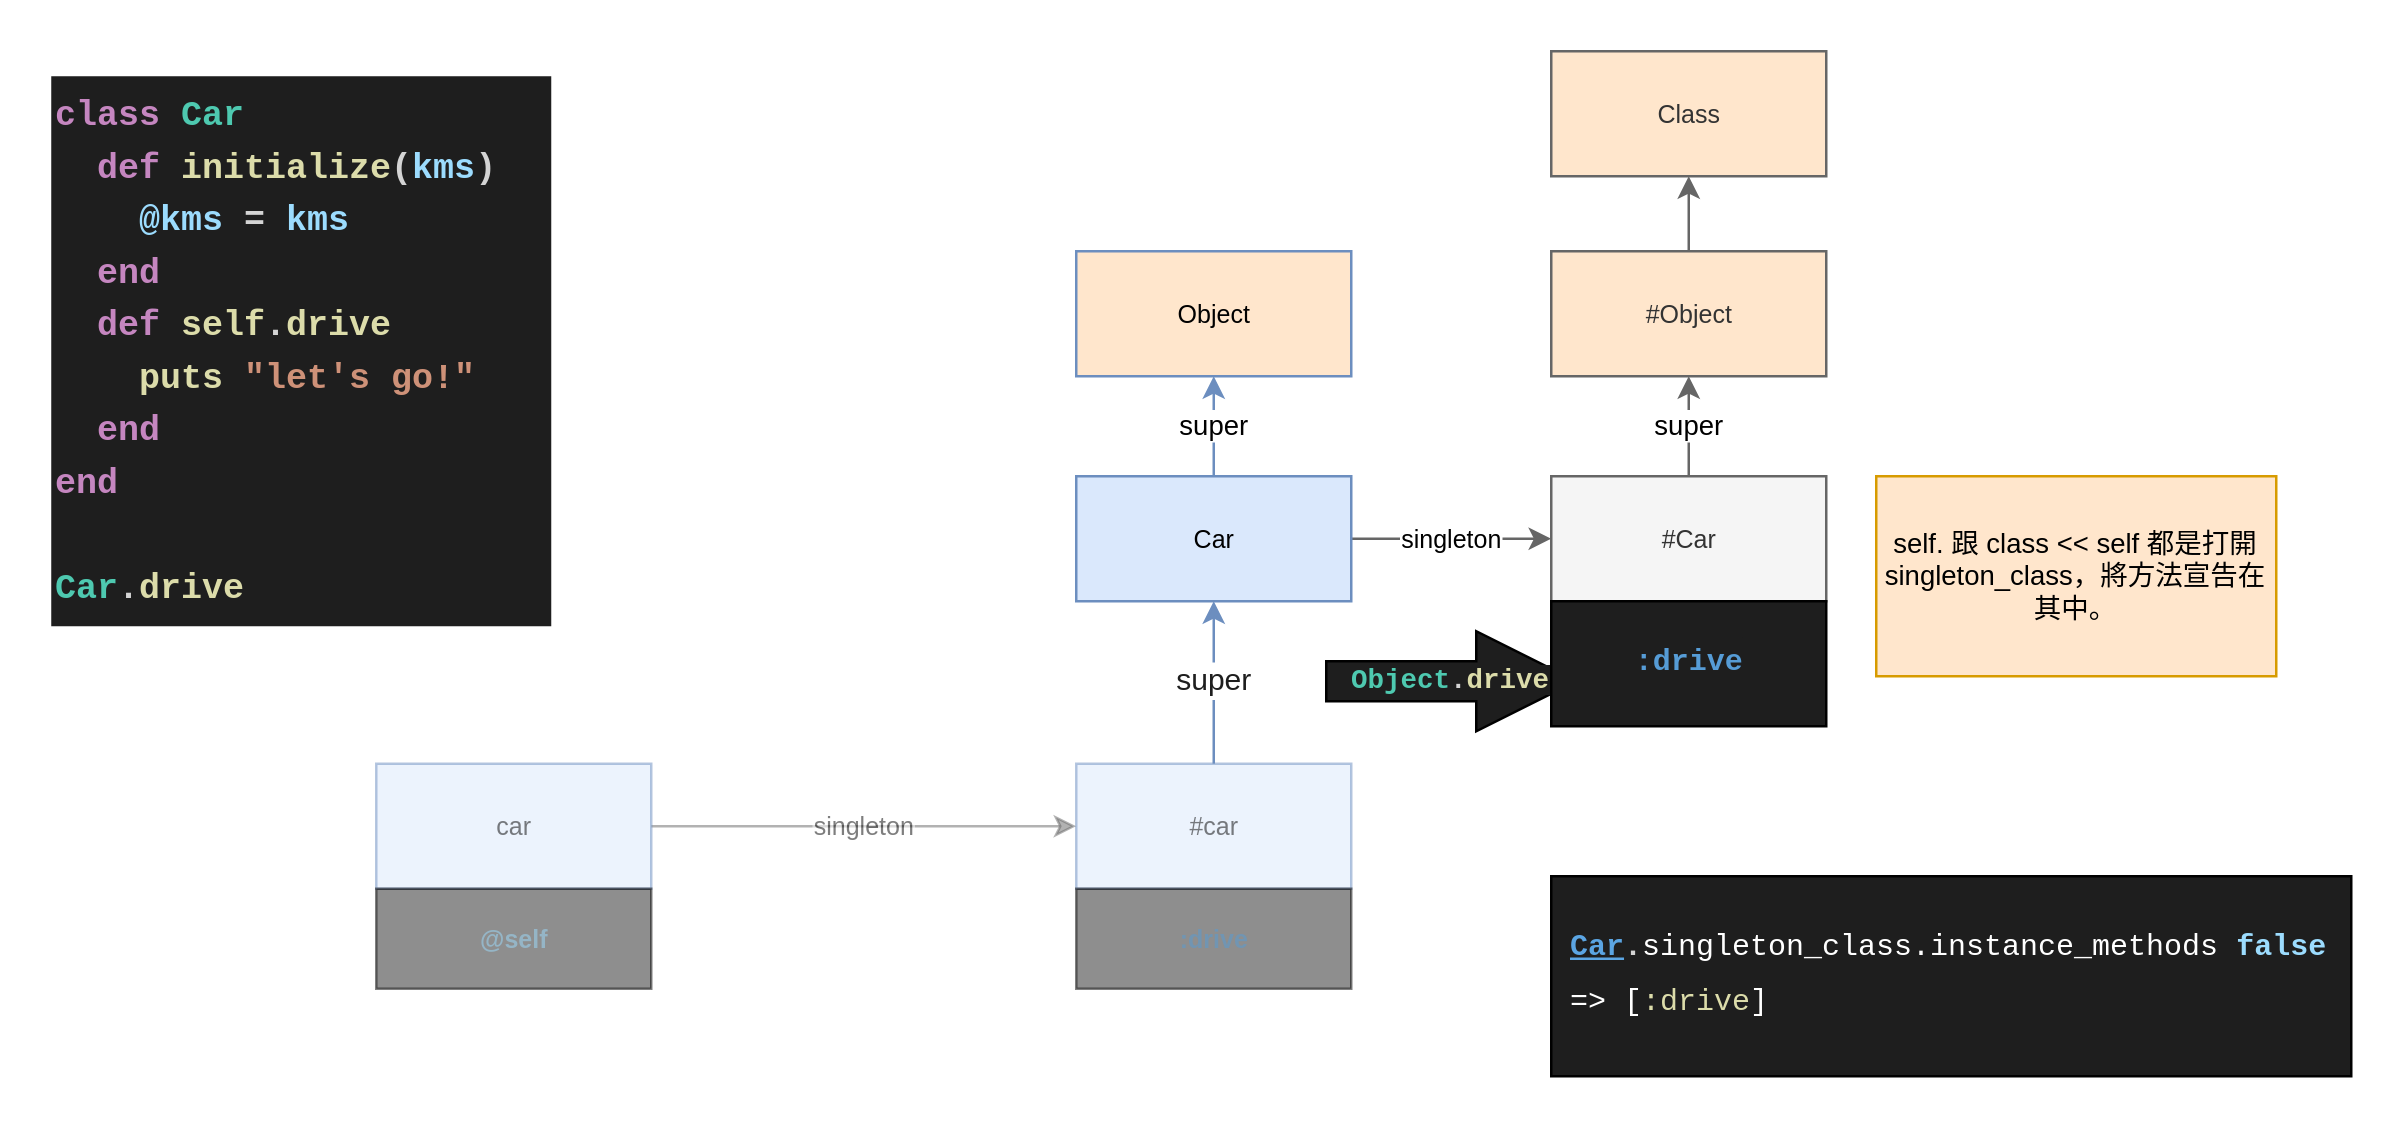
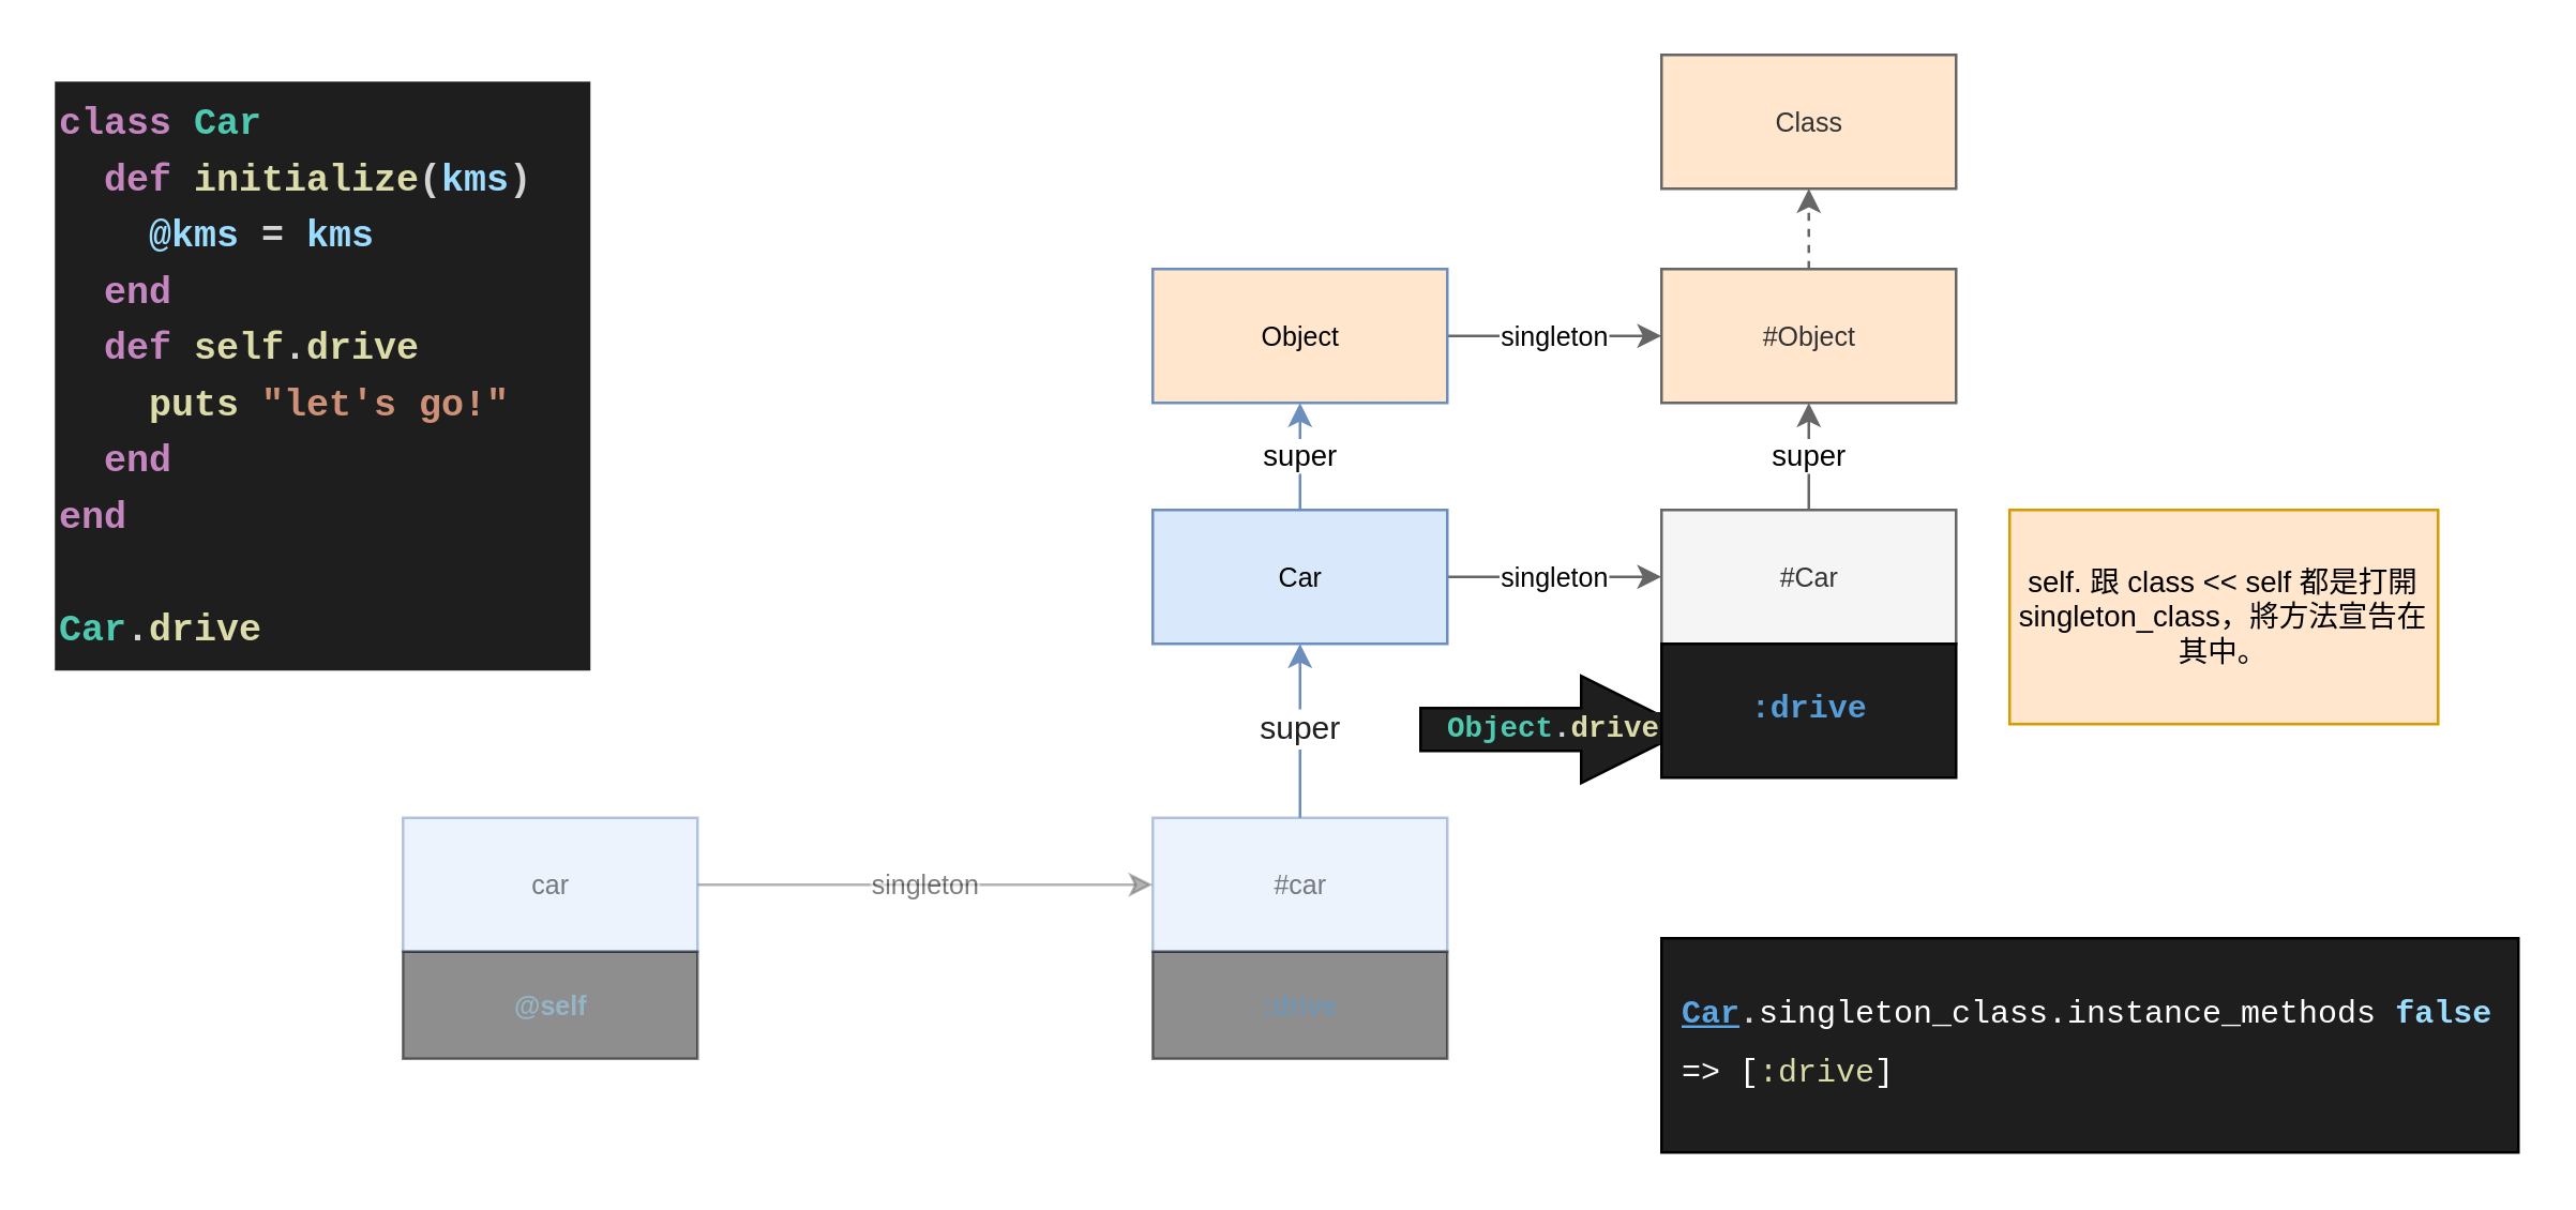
- <mxCell id="4" value="" style="edgeStyle=none;html=1;fontSize=10;fillColor=#f5f5f5;strokeColor=#666666;" parent="1" source="5" target="6" edge="1"><mxGeometry relative="1" as="geometry" /></mxCell>
+ <mxCell id="4" value="" style="edgeStyle=none;html=1;fontSize=10;fillColor=#f5f5f5;strokeColor=#666666;dashed=1;" parent="1" source="5" target="6" edge="1"><mxGeometry relative="1" as="geometry" /></mxCell>
+ <mxCell id="2" value="singleton" style="edgeStyle=none;html=1;fontSize=10;fillColor=#f5f5f5;strokeColor=#666666;" parent="1" source="3" target="5" edge="1"><mxGeometry relative="1" as="geometry"><mxPoint as="offset" /></mxGeometry></mxCell>
